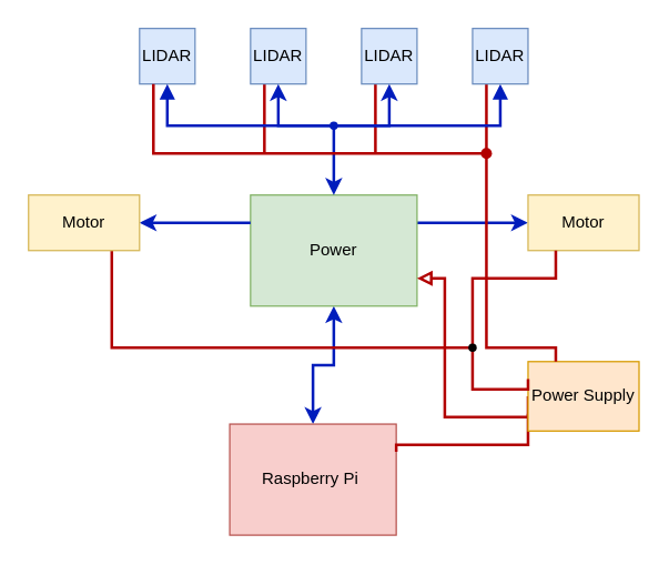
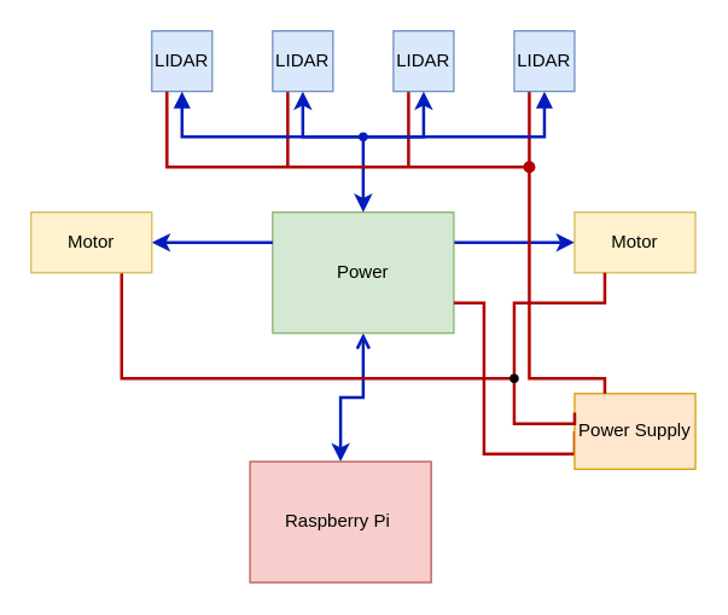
- <mxCell id="8" style="edgeStyle=orthogonalEdgeStyle;rounded=0;orthogonalLoop=1;jettySize=auto;html=1;exitX=0;exitY=0.5;exitDx=0;exitDy=0;entryX=1;entryY=0.75;entryDx=0;entryDy=0;endArrow=block;endFill=0;fillColor=#e51400;strokeColor=#B20000;strokeWidth=2;" edge="1" parent="1" source="10" target="5"><mxGeometry relative="1" as="geometry"><Array as="points"><mxPoint x="320" y="300" /><mxPoint x="320" y="200" /></Array></mxGeometry></mxCell>
+ <mxCell id="8" style="edgeStyle=orthogonalEdgeStyle;rounded=0;orthogonalLoop=1;jettySize=auto;html=1;exitX=0;exitY=0.5;exitDx=0;exitDy=0;entryX=1;entryY=0.75;entryDx=0;entryDy=0;endArrow=none;endFill=0;fillColor=#e51400;strokeColor=#B20000;strokeWidth=2;" edge="1" parent="1" source="10" target="5"><mxGeometry relative="1" as="geometry"><Array as="points"><mxPoint x="320" y="300" /><mxPoint x="320" y="200" /></Array></mxGeometry></mxCell>
- <mxCell id="2" style="edgeStyle=orthogonalEdgeStyle;rounded=0;orthogonalLoop=1;jettySize=auto;html=1;exitX=0.5;exitY=0;exitDx=0;exitDy=0;entryX=0.5;entryY=1;entryDx=0;entryDy=0;startArrow=classic;startFill=1;fillColor=#0050ef;strokeColor=#001DBC;strokeWidth=2;" edge="1" parent="1" source="3" target="5"><mxGeometry relative="1" as="geometry" /></mxCell>
+ <mxCell id="2" style="edgeStyle=orthogonalEdgeStyle;rounded=0;orthogonalLoop=1;jettySize=auto;html=1;exitX=0.5;exitY=0;exitDx=0;exitDy=0;entryX=0.5;entryY=1;entryDx=0;entryDy=0;startArrow=classic;startFill=1;fillColor=#0050ef;strokeColor=#001DBC;strokeWidth=2;endArrow=open;" edge="1" parent="1" source="3" target="5"><mxGeometry relative="1" as="geometry" /></mxCell>
- <mxCell id="6" style="edgeStyle=orthogonalEdgeStyle;rounded=0;orthogonalLoop=1;jettySize=auto;html=1;exitX=0;exitY=0.75;exitDx=0;exitDy=0;entryX=1;entryY=0.25;entryDx=0;entryDy=0;endArrow=none;endFill=0;fillColor=#e51400;strokeColor=#B20000;strokeWidth=2;" edge="1" parent="1" source="10" target="3"><mxGeometry relative="1" as="geometry"><Array as="points"><mxPoint x="380" y="320" /></Array></mxGeometry></mxCell>
